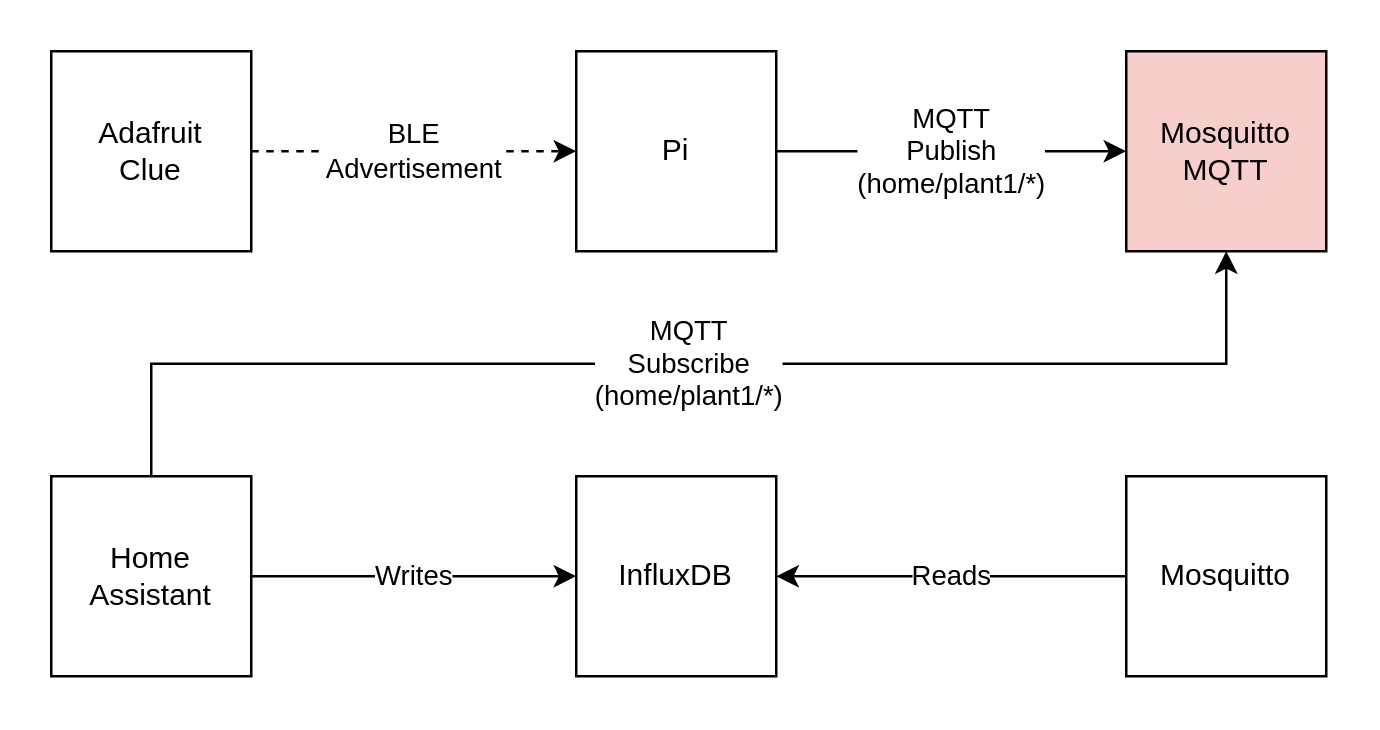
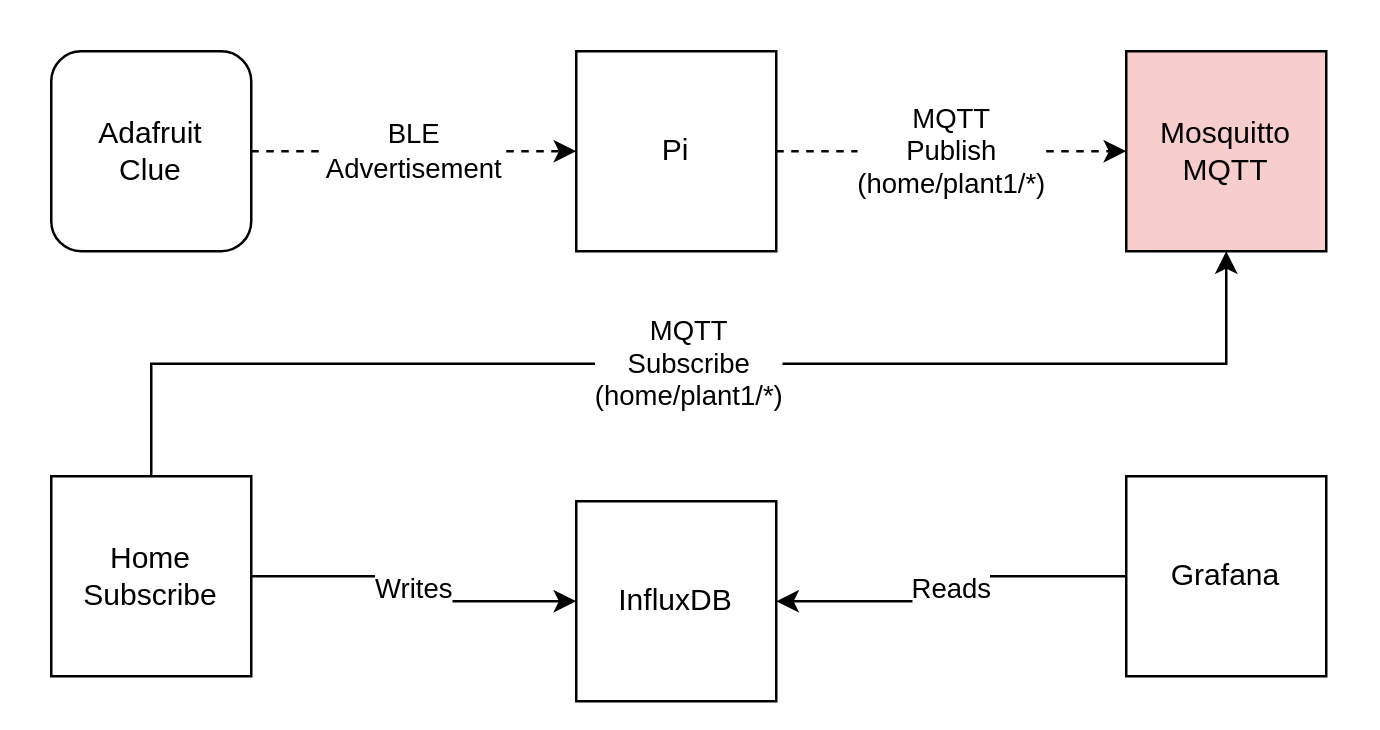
- <mxCell id="3" value="Adafruit&lt;br&gt;Clue" style="whiteSpace=wrap;html=1;aspect=fixed;" parent="1" vertex="1"><mxGeometry x="20" y="20" width="80" height="80" as="geometry" /></mxCell>
+ <mxCell id="3" value="Adafruit&lt;br&gt;Clue" style="whiteSpace=wrap;html=1;aspect=fixed;rounded=1;" parent="1" vertex="1"><mxGeometry x="20" y="20" width="80" height="80" as="geometry" /></mxCell>
- <mxCell id="4" value="MQTT&lt;br&gt;Publish&lt;br&gt;(home/plant1/*)" style="edgeStyle=orthogonalEdgeStyle;rounded=0;orthogonalLoop=1;jettySize=auto;html=1;exitX=1;exitY=0.5;exitDx=0;exitDy=0;entryX=0;entryY=0.5;entryDx=0;entryDy=0;" parent="1" source="5" target="6" edge="1"><mxGeometry relative="1" as="geometry" /></mxCell>
+ <mxCell id="4" value="MQTT&lt;br&gt;Publish&lt;br&gt;(home/plant1/*)" style="edgeStyle=orthogonalEdgeStyle;rounded=0;orthogonalLoop=1;jettySize=auto;html=1;exitX=1;exitY=0.5;exitDx=0;exitDy=0;entryX=0;entryY=0.5;entryDx=0;entryDy=0;dashed=1;" parent="1" source="5" target="6" edge="1"><mxGeometry relative="1" as="geometry" /></mxCell>
- <mxCell id="9" value="Home Assistant" style="whiteSpace=wrap;html=1;aspect=fixed;" parent="1" vertex="1"><mxGeometry x="20" y="190" width="80" height="80" as="geometry" /></mxCell>
+ <mxCell id="9" value="Home Subscribe" style="whiteSpace=wrap;html=1;aspect=fixed;" parent="1" vertex="1"><mxGeometry x="20" y="190" width="80" height="80" as="geometry" /></mxCell>
- <mxCell id="10" value="InfluxDB" style="whiteSpace=wrap;html=1;aspect=fixed;" parent="1" vertex="1"><mxGeometry x="230" y="190" width="80" height="80" as="geometry" /></mxCell>
+ <mxCell id="10" value="InfluxDB" style="whiteSpace=wrap;html=1;aspect=fixed;" parent="1" vertex="1"><mxGeometry x="230" y="200" width="80" height="80" as="geometry" /></mxCell>
- <mxCell id="12" value="Mosquitto" style="whiteSpace=wrap;html=1;aspect=fixed;" parent="1" vertex="1"><mxGeometry x="450" y="190" width="80" height="80" as="geometry" /></mxCell>
+ <mxCell id="12" value="Grafana" style="whiteSpace=wrap;html=1;aspect=fixed;" parent="1" vertex="1"><mxGeometry x="450" y="190" width="80" height="80" as="geometry" /></mxCell>
